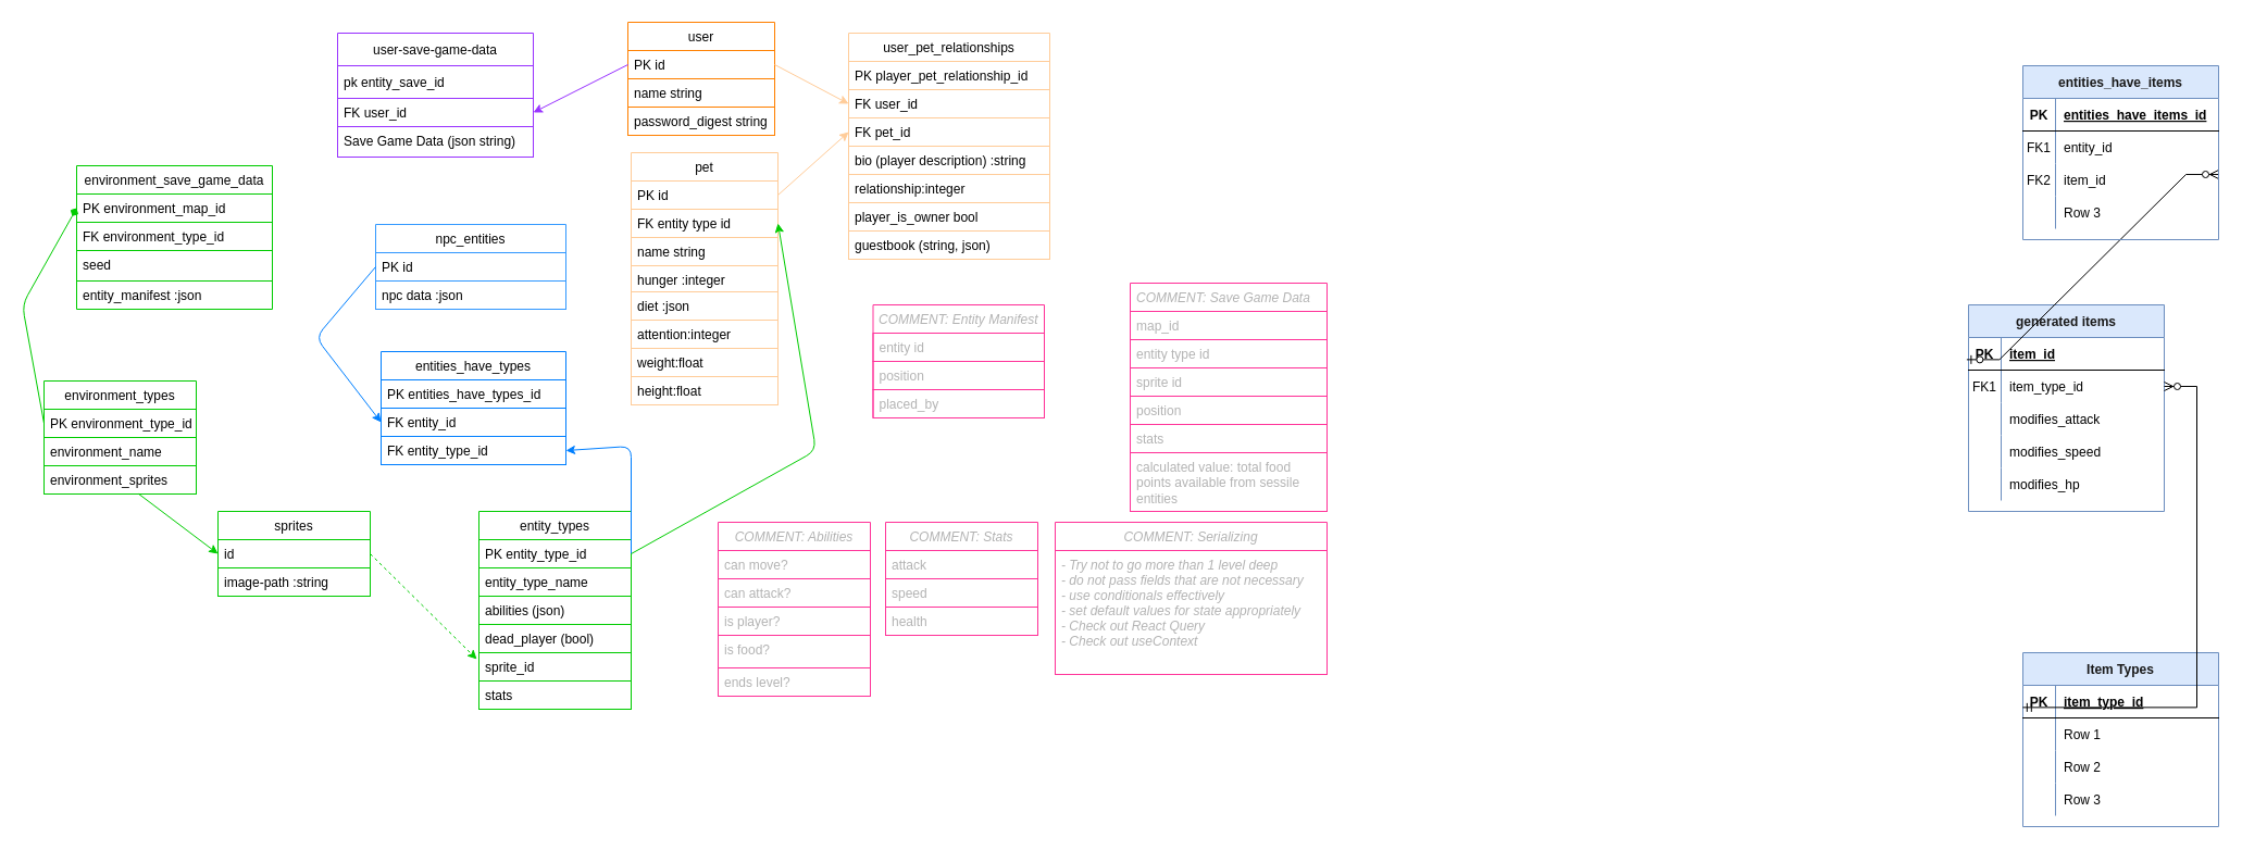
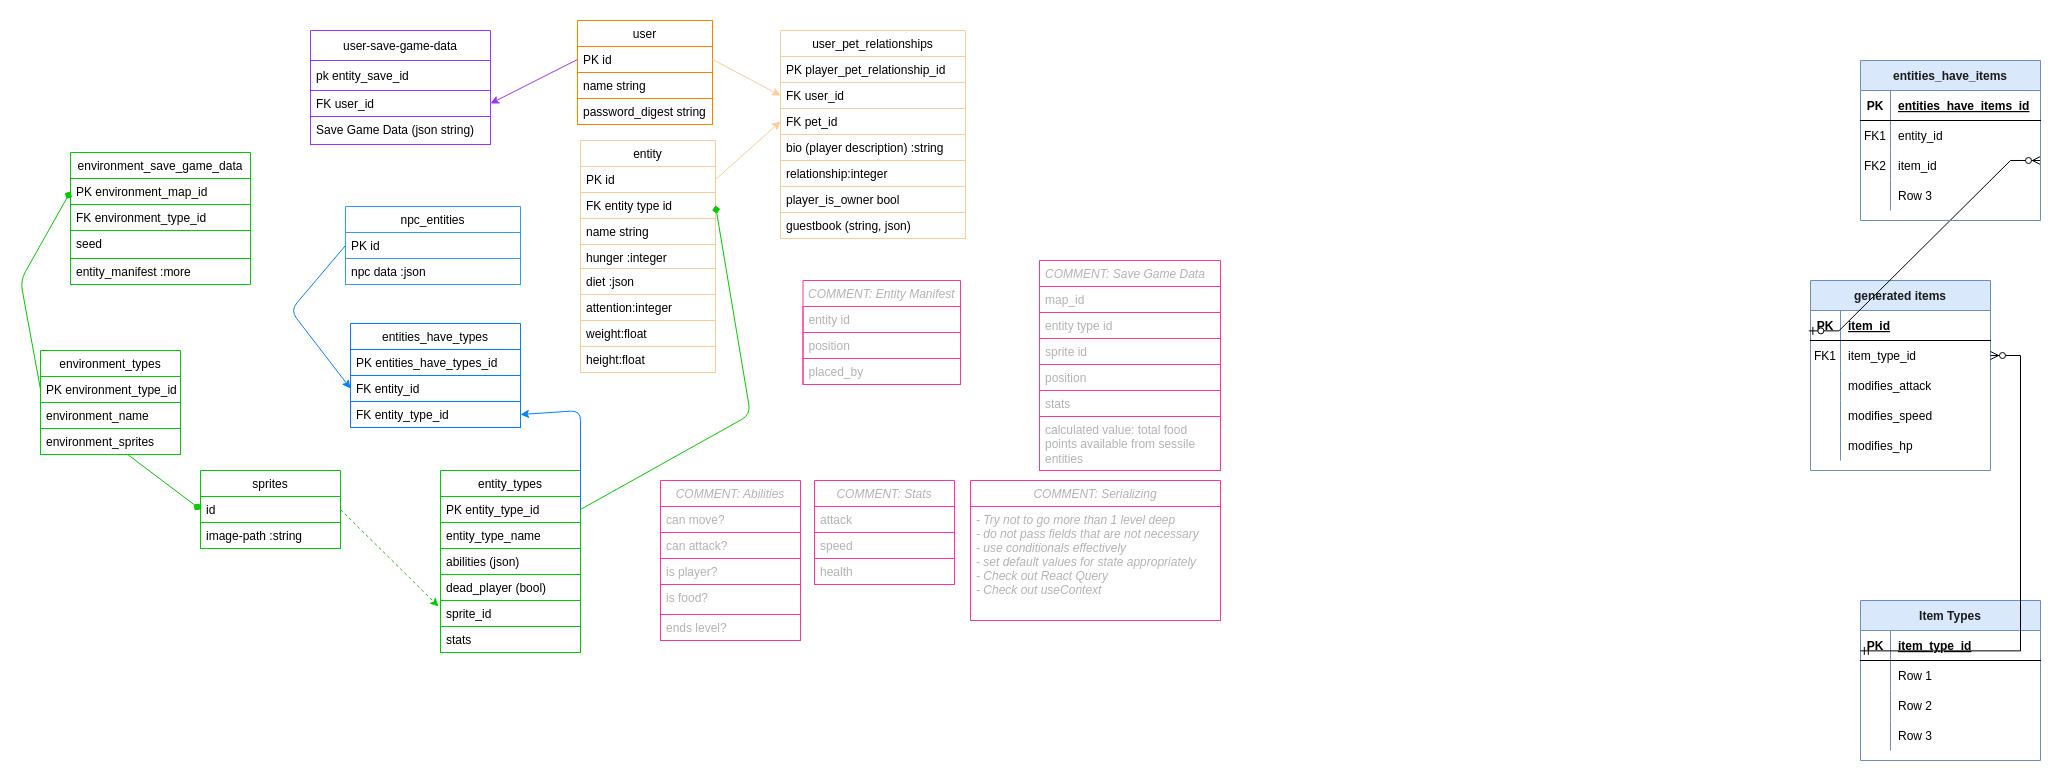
- <mxCell id="2" value="pet" style="swimlane;fontStyle=0;childLayout=stackLayout;horizontal=1;startSize=26;fillColor=none;horizontalStack=0;resizeParent=1;resizeParentMax=0;resizeLast=0;collapsible=1;marginBottom=0;strokeColor=#FFCC99;" parent="1" vertex="1"><mxGeometry x="580" y="140" width="135" height="232" as="geometry" /></mxCell>
+ <mxCell id="2" value="entity" style="swimlane;fontStyle=0;childLayout=stackLayout;horizontal=1;startSize=26;fillColor=none;horizontalStack=0;resizeParent=1;resizeParentMax=0;resizeLast=0;collapsible=1;marginBottom=0;strokeColor=#FFCC99;" parent="1" vertex="1"><mxGeometry x="580" y="140" width="135" height="232" as="geometry" /></mxCell>
- <mxCell id="128" style="edgeStyle=none;html=1;exitX=1;exitY=0.5;exitDx=0;exitDy=0;entryX=1;entryY=0.5;entryDx=0;entryDy=0;strokeColor=#00CC00;" edge="1" parent="1" source="90" target="4"><mxGeometry relative="1" as="geometry"><Array as="points"><mxPoint x="750" y="414" /></Array><mxPoint x="637" y="513" as="sourcePoint" /><mxPoint x="577" y="418" as="targetPoint" /></mxGeometry></mxCell>
+ <mxCell id="128" style="edgeStyle=none;html=1;exitX=1;exitY=0.5;exitDx=0;exitDy=0;entryX=1;entryY=0.5;entryDx=0;entryDy=0;strokeColor=#00CC00;endArrow=diamond;" edge="1" parent="1" source="90" target="4"><mxGeometry relative="1" as="geometry"><Array as="points"><mxPoint x="750" y="414" /></Array><mxPoint x="637" y="513" as="sourcePoint" /><mxPoint x="577" y="418" as="targetPoint" /></mxGeometry></mxCell>
- <mxCell id="80" value="entity_manifest :json" style="text;strokeColor=none;fillColor=none;align=left;verticalAlign=top;spacingLeft=4;spacingRight=4;overflow=hidden;rotatable=0;points=[[0,0.5],[1,0.5]];portConstraint=eastwest;" vertex="1" parent="76"><mxGeometry y="106" width="180" height="26" as="geometry" /></mxCell>
+ <mxCell id="80" value="entity_manifest :more" style="text;strokeColor=none;fillColor=none;align=left;verticalAlign=top;spacingLeft=4;spacingRight=4;overflow=hidden;rotatable=0;points=[[0,0.5],[1,0.5]];portConstraint=eastwest;" vertex="1" parent="76"><mxGeometry y="106" width="180" height="26" as="geometry" /></mxCell>
- <mxCell id="105" style="edgeStyle=none;html=1;entryX=0;entryY=0.5;entryDx=0;entryDy=0;strokeColor=#00CC00;" parent="1" source="84" target="26" edge="1"><mxGeometry relative="1" as="geometry" /></mxCell>
+ <mxCell id="105" style="edgeStyle=none;html=1;entryX=0;entryY=0.5;entryDx=0;entryDy=0;strokeColor=#00CC00;endArrow=diamond;" parent="1" source="84" target="26" edge="1"><mxGeometry relative="1" as="geometry" /></mxCell>
